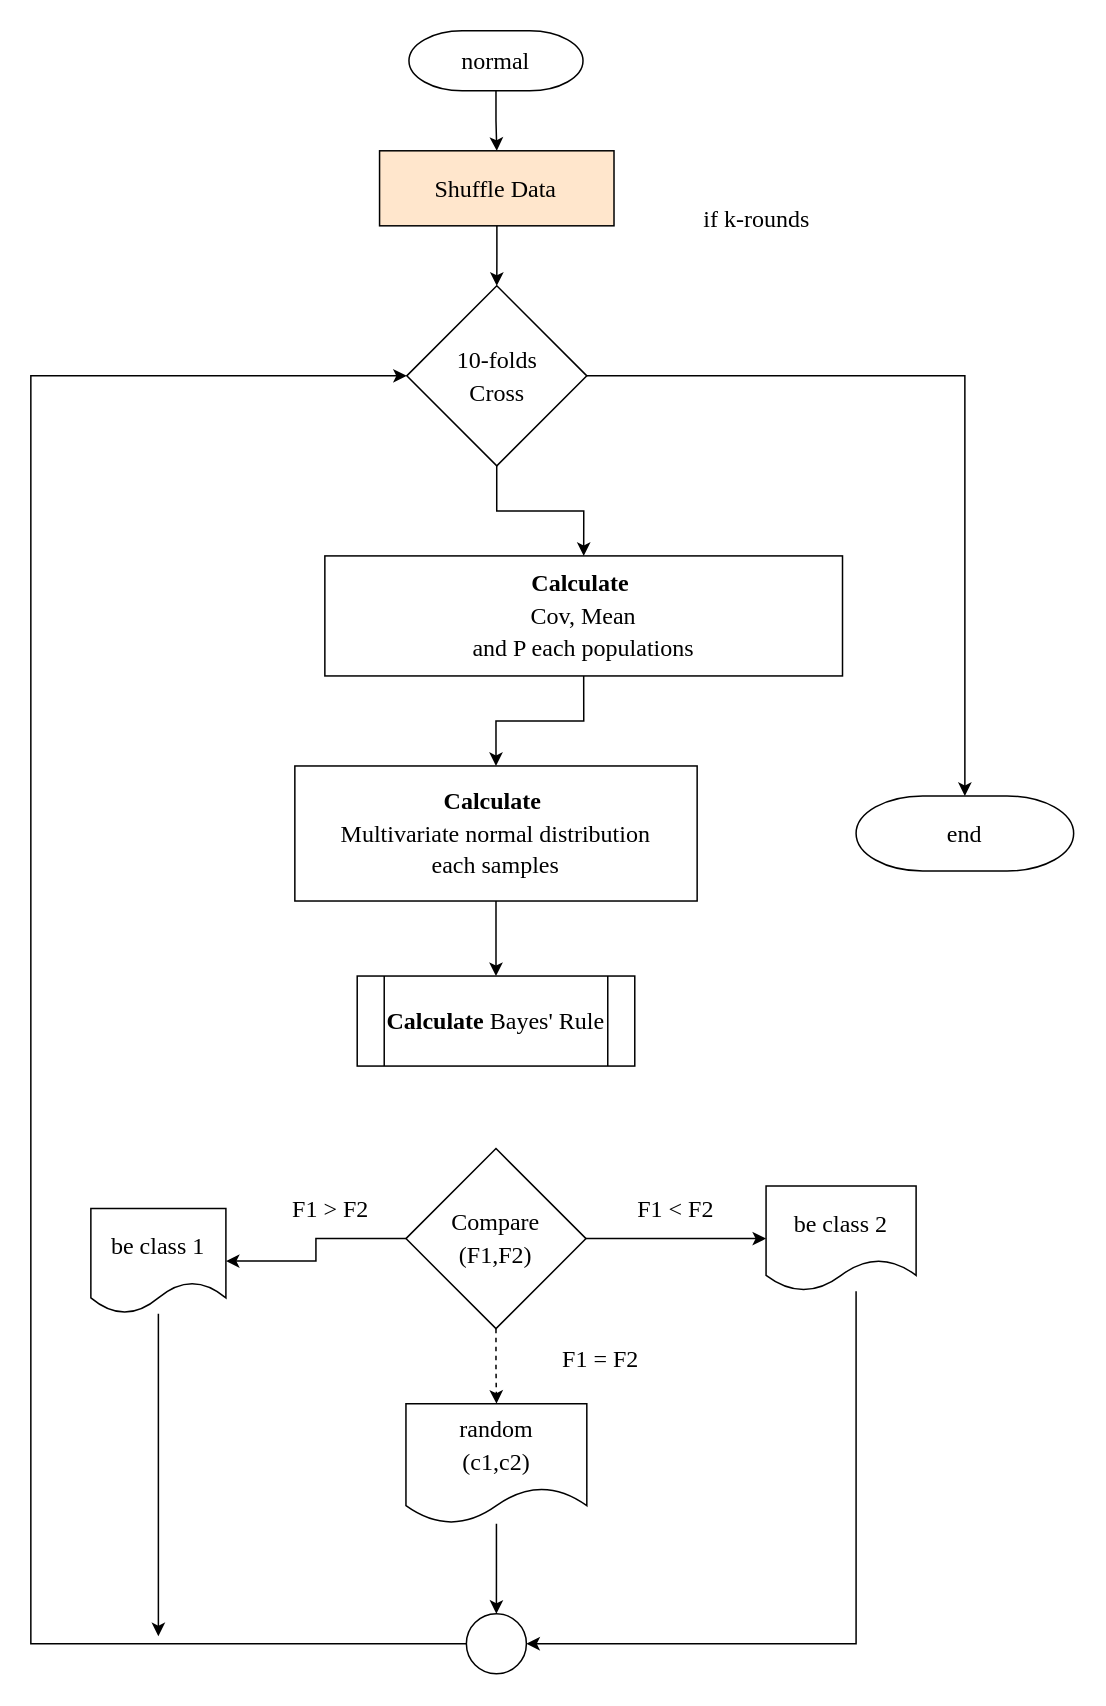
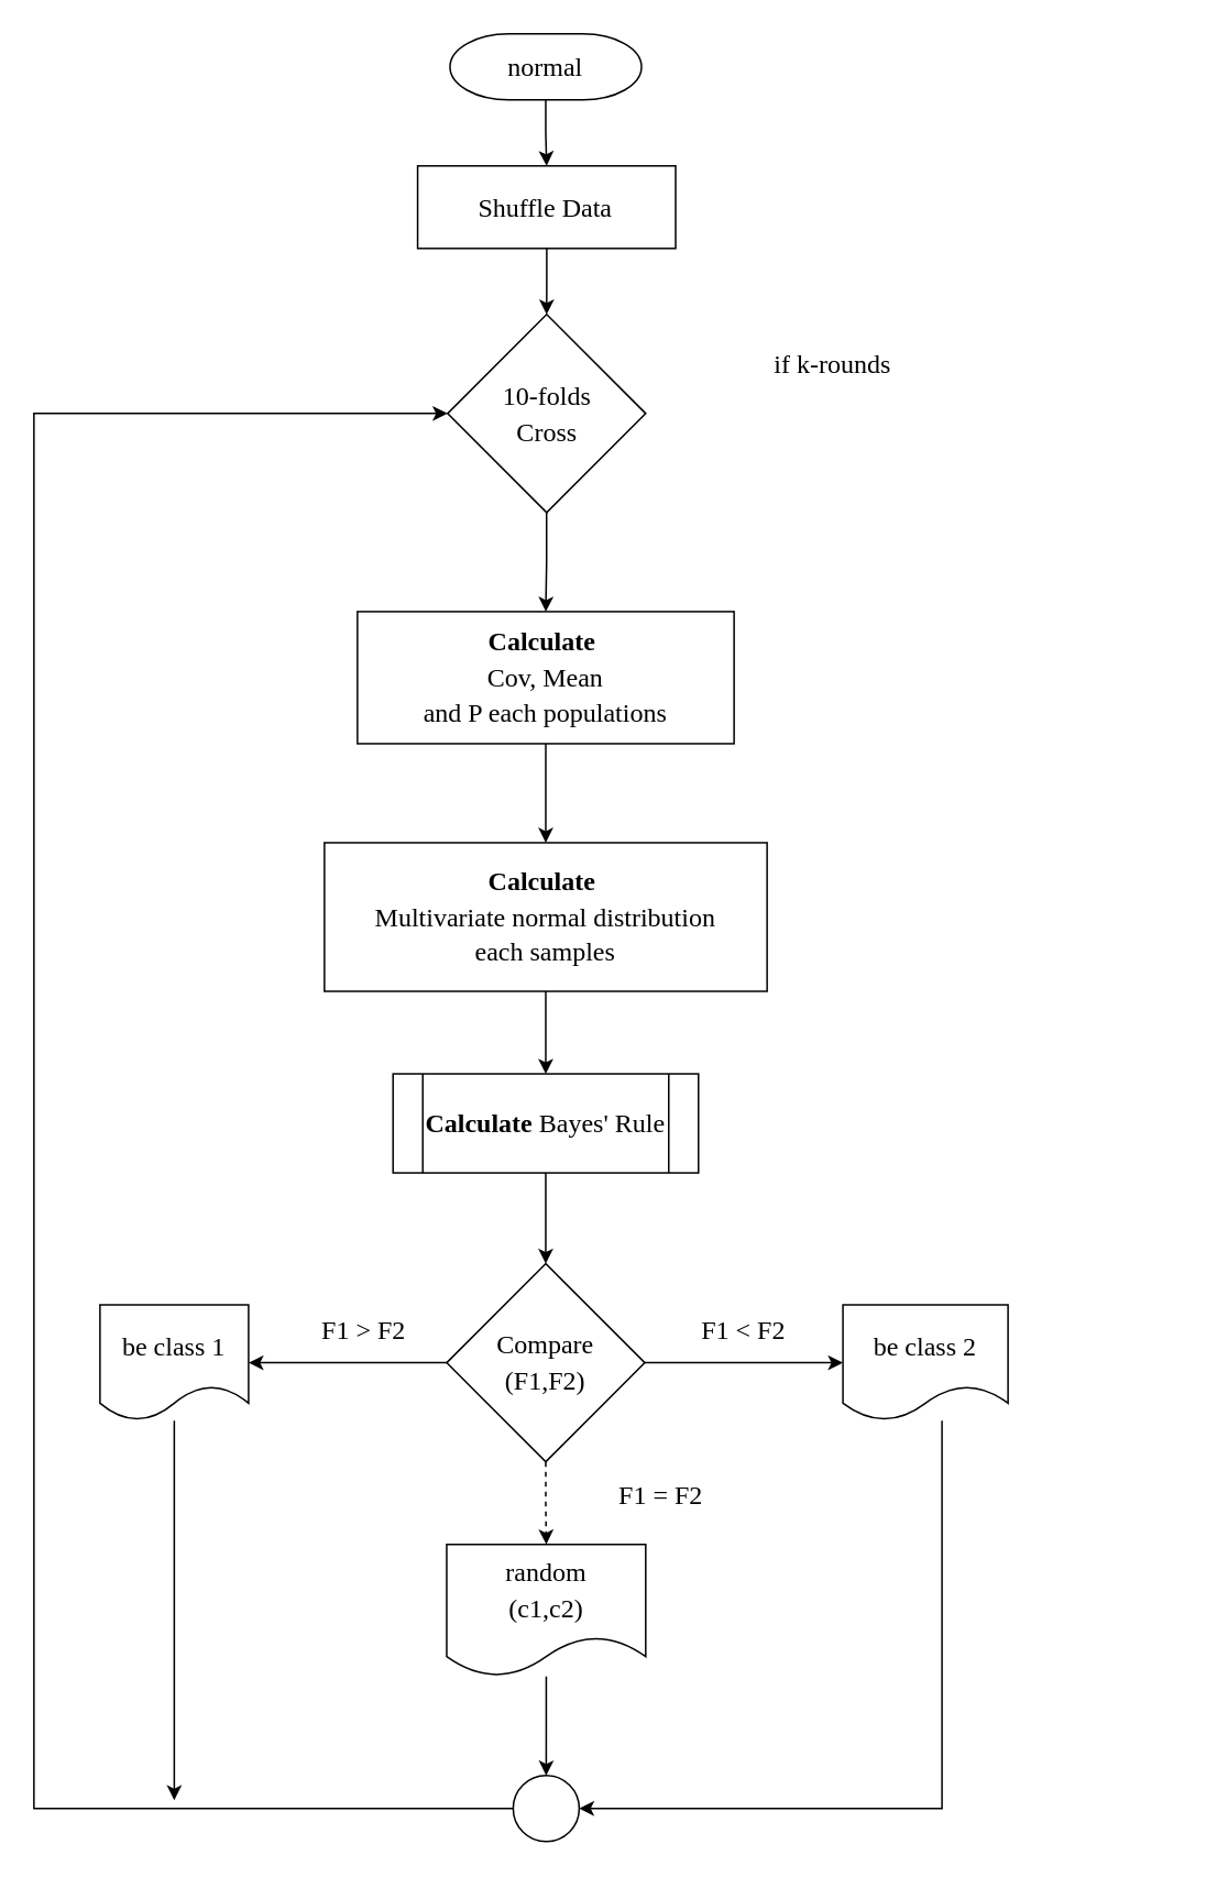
- <mxCell id="5" value="&lt;font style=&quot;font-size: 16px&quot;&gt;Shuffle Data&lt;/font&gt;" style="rounded=0;whiteSpace=wrap;html=1;absoluteArcSize=1;arcSize=14;strokeWidth=1;fontFamily=Comic Sans MS;fontSize=18;fillColor=#ffe6cc;" parent="1" vertex="1"><mxGeometry x="252.41" y="100" width="156.25" height="50" as="geometry" /></mxCell>
+ <mxCell id="5" value="&lt;font style=&quot;font-size: 16px&quot;&gt;Shuffle Data&lt;/font&gt;" style="rounded=0;whiteSpace=wrap;html=1;absoluteArcSize=1;arcSize=14;strokeWidth=1;fontFamily=Comic Sans MS;fontSize=18;" parent="1" vertex="1"><mxGeometry x="252.41" y="100" width="156.25" height="50" as="geometry" /></mxCell>
- <mxCell id="28" value="if k-rounds" style="text;html=1;strokeColor=none;fillColor=none;align=center;verticalAlign=middle;whiteSpace=wrap;rounded=0;fontFamily=Comic Sans MS;fontSize=16;" parent="1" vertex="1"><mxGeometry x="444.07" y="135" width="120" height="20" as="geometry" /></mxCell>
+ <mxCell id="28" value="if k-rounds" style="text;html=1;strokeColor=none;fillColor=none;align=center;verticalAlign=middle;whiteSpace=wrap;rounded=0;fontFamily=Comic Sans MS;fontSize=16;" parent="1" vertex="1"><mxGeometry x="444.07" y="210" width="120" height="20" as="geometry" /></mxCell>
- <mxCell id="23" style="edgeStyle=orthogonalEdgeStyle;rounded=0;orthogonalLoop=1;jettySize=auto;html=1;fontFamily=Comic Sans MS;fontSize=16;" parent="1" source="25" target="22" edge="1"><mxGeometry relative="1" as="geometry" /></mxCell>
- <mxCell id="7" value="&lt;font style=&quot;font-size: 16px&quot;&gt;&lt;b&gt;Calculate&lt;/b&gt;&amp;nbsp;&lt;br&gt;Cov, Mean&lt;br&gt;and P each populations&lt;/font&gt;" style="rounded=0;whiteSpace=wrap;html=1;absoluteArcSize=1;arcSize=14;strokeWidth=1;fontFamily=Comic Sans MS;fillColor=none;fontSize=18;" parent="1" vertex="1"><mxGeometry x="215.95" y="370" width="345" height="80" as="geometry" /></mxCell>
+ <mxCell id="7" value="&lt;font style=&quot;font-size: 16px&quot;&gt;&lt;b&gt;Calculate&lt;/b&gt;&amp;nbsp;&lt;br&gt;Cov, Mean&lt;br&gt;and P each populations&lt;/font&gt;" style="rounded=0;whiteSpace=wrap;html=1;absoluteArcSize=1;arcSize=14;strokeWidth=1;fontFamily=Comic Sans MS;fillColor=none;fontSize=18;" parent="1" vertex="1"><mxGeometry x="215.95" y="370" width="228.12" height="80" as="geometry" /></mxCell>
- <mxCell id="22" value="&lt;font style=&quot;font-size: 16px&quot;&gt;end&lt;/font&gt;" style="strokeWidth=1;html=1;shape=mxgraph.flowchart.terminator;whiteSpace=wrap;fillColor=none;fontFamily=Comic Sans MS;" parent="1" vertex="1"><mxGeometry x="570" y="530" width="145" height="50" as="geometry" /></mxCell>
+ <mxCell id="10" style="edgeStyle=orthogonalEdgeStyle;rounded=0;orthogonalLoop=1;jettySize=auto;html=1;exitX=0.5;exitY=1;exitDx=0;exitDy=0;entryX=0.5;entryY=0;entryDx=0;entryDy=0;fontFamily=Comic Sans MS;fontSize=16;" parent="1" source="11" target="15" edge="1"><mxGeometry relative="1" as="geometry" /></mxCell>
- <mxCell id="17" value="&lt;font style=&quot;font-size: 16px&quot;&gt;be class 1&lt;/font&gt;" style="shape=document;whiteSpace=wrap;html=1;boundedLbl=1;rounded=0;fontFamily=Comic Sans MS;fontSize=18;strokeWidth=1;fillColor=none;" parent="1" vertex="1"><mxGeometry x="60" y="805" width="90" height="70" as="geometry" /></mxCell>
+ <mxCell id="17" value="&lt;font style=&quot;font-size: 16px&quot;&gt;be class 1&lt;/font&gt;" style="shape=document;whiteSpace=wrap;html=1;boundedLbl=1;rounded=0;fontFamily=Comic Sans MS;fontSize=18;strokeWidth=1;fillColor=none;" parent="1" vertex="1"><mxGeometry x="60" y="790" width="90" height="70" as="geometry" /></mxCell>
